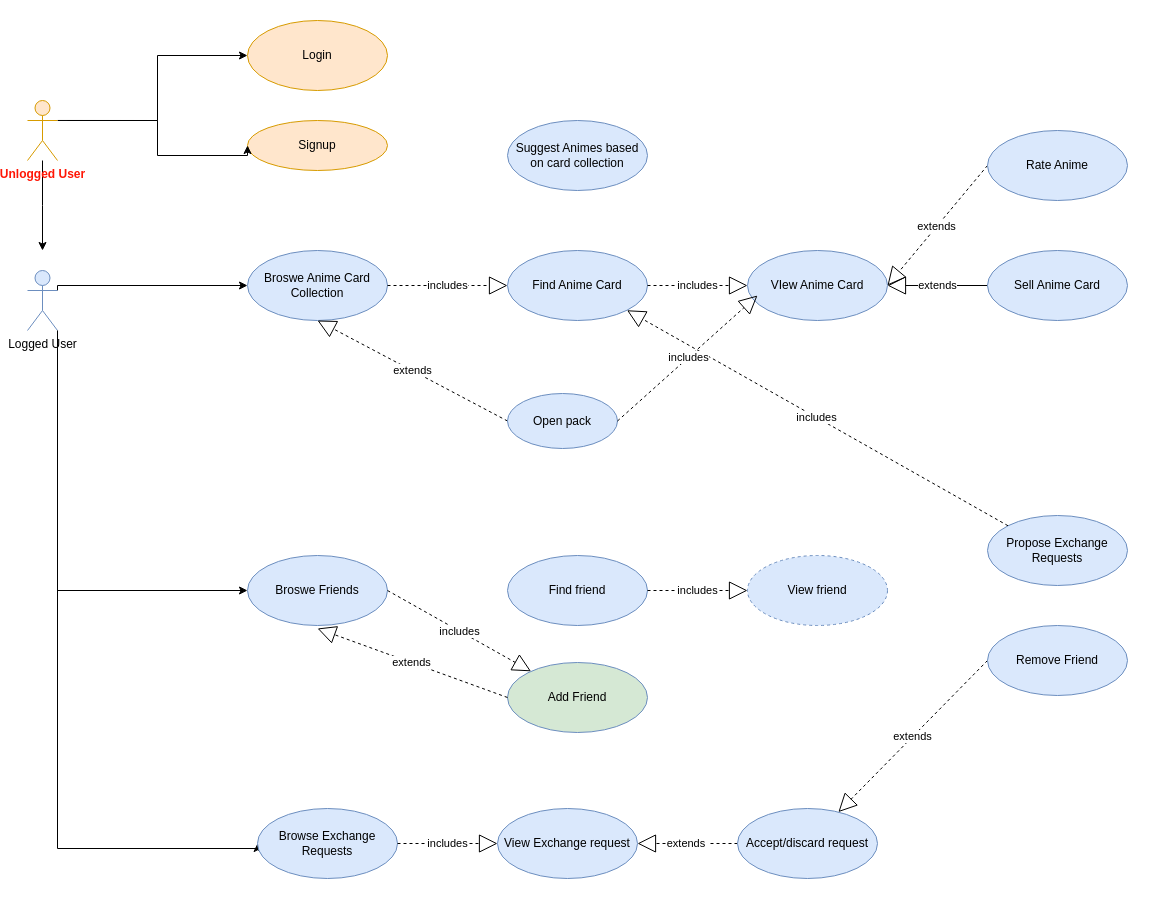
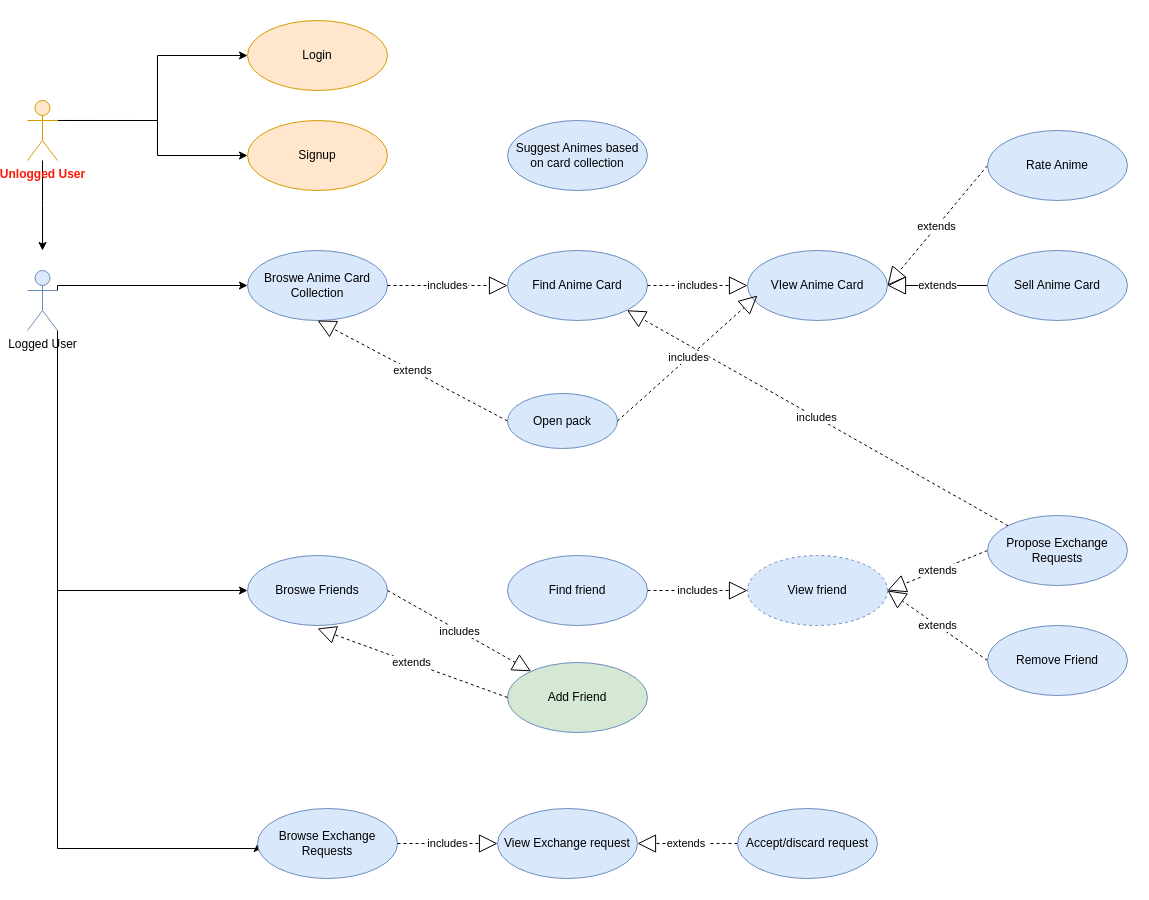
- <mxCell id="6" value="Signup" style="ellipse;whiteSpace=wrap;html=1;fillColor=#ffe6cc;strokeColor=#d79b00;" vertex="1" parent="1"><mxGeometry x="240" y="120" width="140" height="50" as="geometry" /></mxCell>
+ <mxCell id="6" value="Signup" style="ellipse;whiteSpace=wrap;html=1;fillColor=#ffe6cc;strokeColor=#d79b00;" vertex="1" parent="1"><mxGeometry x="240" y="120" width="140" height="70" as="geometry" /></mxCell>
+ <mxCell id="27" value="extends" style="endArrow=block;endSize=16;endFill=0;html=1;rounded=0;entryX=1;entryY=0.5;entryDx=0;entryDy=0;dashed=1;exitX=0;exitY=0.5;exitDx=0;exitDy=0;" edge="1" parent="1" source="28" target="26"><mxGeometry x="0.006" width="160" relative="1" as="geometry"><mxPoint x="930" y="535" as="sourcePoint" /><mxPoint x="880" y="589.57" as="targetPoint" /><mxPoint as="offset" /></mxGeometry></mxCell>
- <mxCell id="30" value="extends" style="endArrow=block;endSize=16;endFill=0;html=1;rounded=0;dashed=1;exitX=0;exitY=0.5;exitDx=0;exitDy=0;" edge="1" parent="1" source="31" target="41"><mxGeometry x="0.006" width="160" relative="1" as="geometry"><mxPoint x="980" y="645" as="sourcePoint" /><mxPoint x="890" y="600" as="targetPoint" /><mxPoint as="offset" /></mxGeometry></mxCell>
+ <mxCell id="30" value="extends" style="endArrow=block;endSize=16;endFill=0;html=1;rounded=0;entryX=1;entryY=0.5;entryDx=0;entryDy=0;dashed=1;exitX=0;exitY=0.5;exitDx=0;exitDy=0;" edge="1" parent="1" source="31" target="26"><mxGeometry x="0.006" width="160" relative="1" as="geometry"><mxPoint x="980" y="645" as="sourcePoint" /><mxPoint x="890" y="600" as="targetPoint" /><mxPoint as="offset" /></mxGeometry></mxCell>
